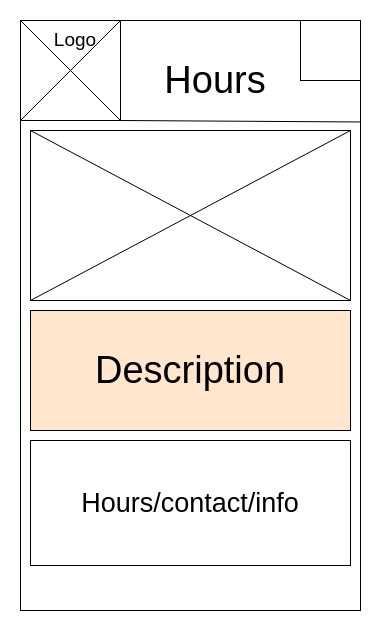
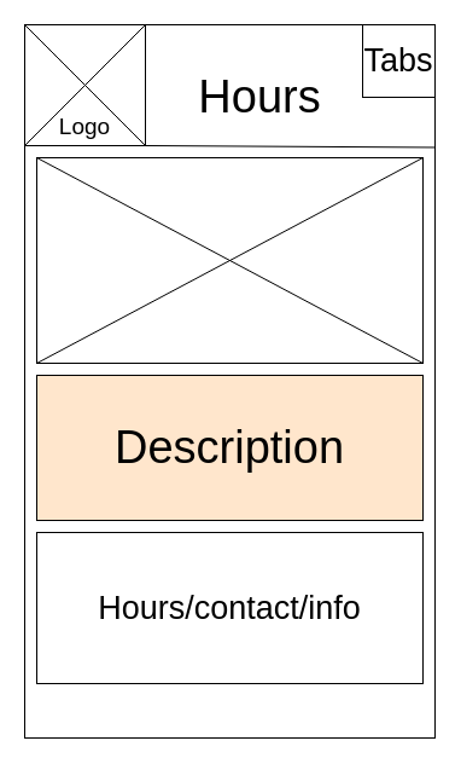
- <mxCell id="8" value="&lt;font style=&quot;font-size: 19px&quot;&gt;Logo&lt;/font&gt;" style="text;html=1;strokeColor=none;fillColor=none;align=center;verticalAlign=middle;whiteSpace=wrap;rounded=0;" vertex="1" parent="1"><mxGeometry x="50" y="25" width="50" height="30" as="geometry" /></mxCell>
+ <mxCell id="8" value="&lt;font style=&quot;font-size: 19px&quot;&gt;Logo&lt;/font&gt;" style="text;html=1;strokeColor=none;fillColor=none;align=center;verticalAlign=middle;whiteSpace=wrap;rounded=0;" vertex="1" parent="1"><mxGeometry x="45" y="90" width="50" height="30" as="geometry" /></mxCell>
+ <mxCell id="4" value="&lt;font style=&quot;font-size: 27px&quot;&gt;Tabs&lt;/font&gt;" style="text;html=1;strokeColor=none;fillColor=none;align=center;verticalAlign=middle;whiteSpace=wrap;rounded=0;" vertex="1" parent="1"><mxGeometry x="310" y="40" width="40" height="20" as="geometry" /></mxCell>
